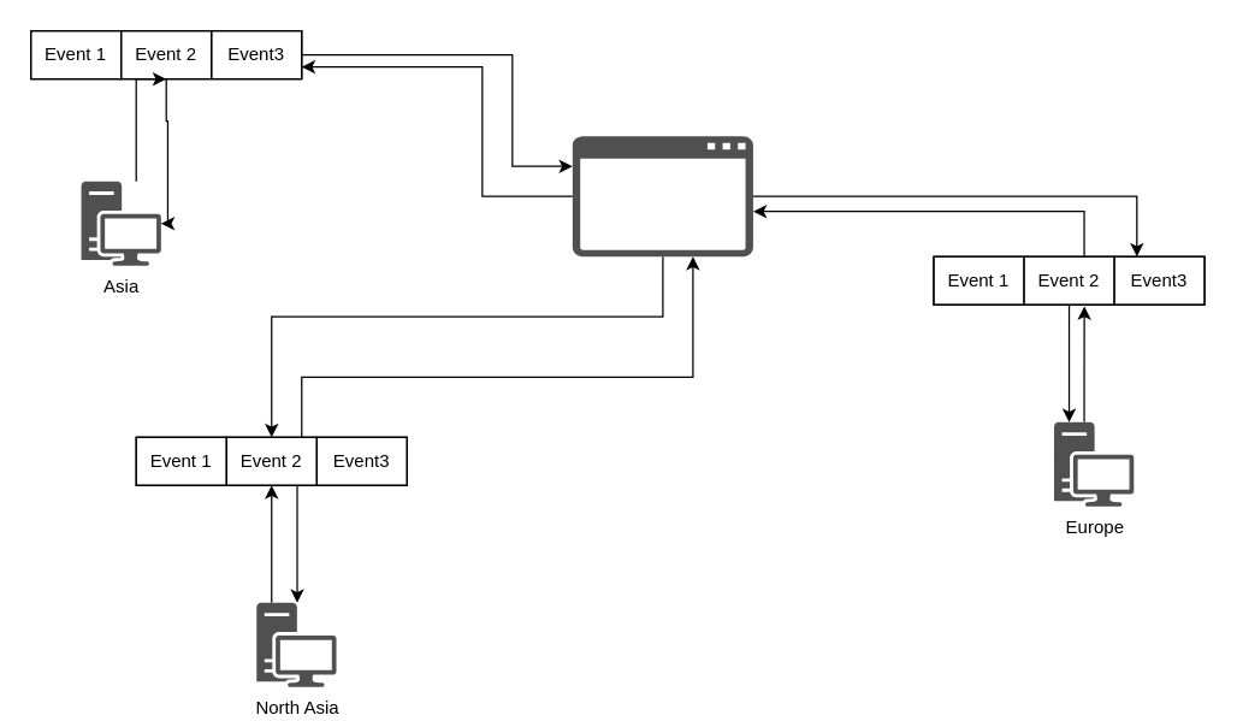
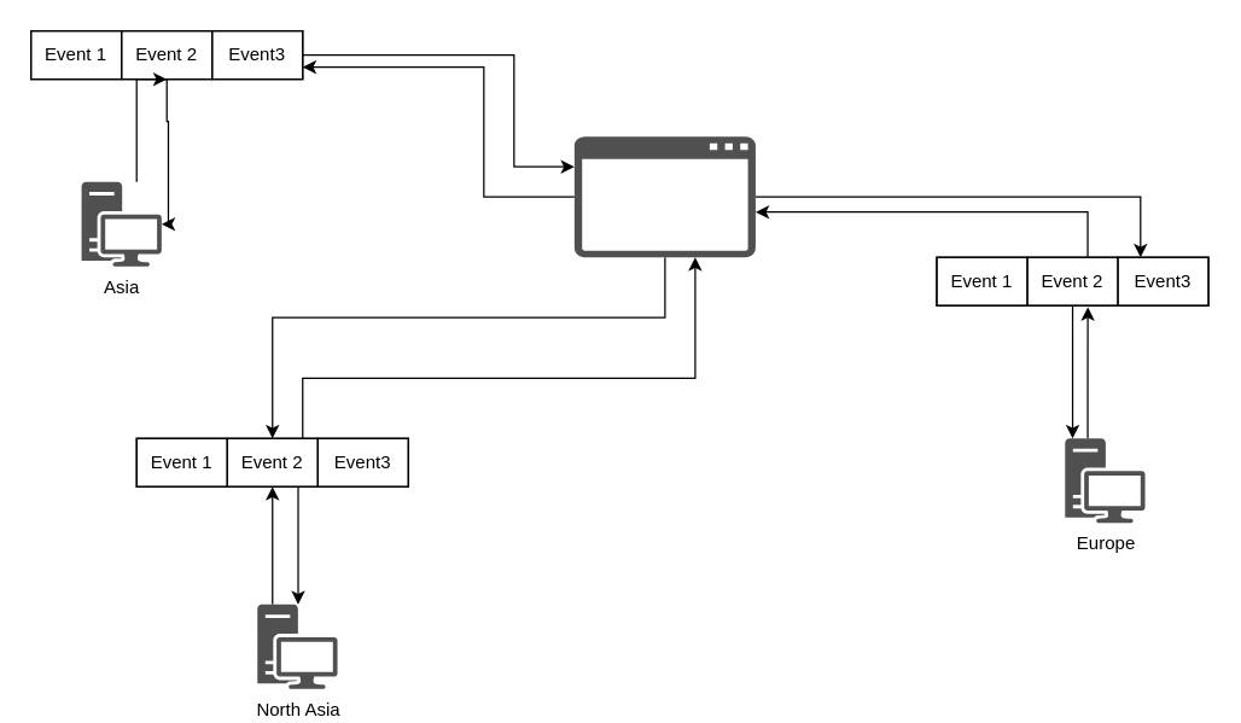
- <mxCell id="11" value="Europe" style="sketch=0;pointerEvents=1;shadow=0;dashed=0;html=1;strokeColor=none;fillColor=#505050;labelPosition=center;verticalLabelPosition=bottom;verticalAlign=top;outlineConnect=0;align=center;shape=mxgraph.office.devices.workstation;" parent="1" vertex="1"><mxGeometry x="700" y="280" width="53" height="56" as="geometry" /></mxCell>
+ <mxCell id="11" value="Europe" style="sketch=0;pointerEvents=1;shadow=0;dashed=0;html=1;strokeColor=none;fillColor=#505050;labelPosition=center;verticalLabelPosition=bottom;verticalAlign=top;outlineConnect=0;align=center;shape=mxgraph.office.devices.workstation;" parent="1" vertex="1"><mxGeometry x="705" y="290" width="53" height="56" as="geometry" /></mxCell>
